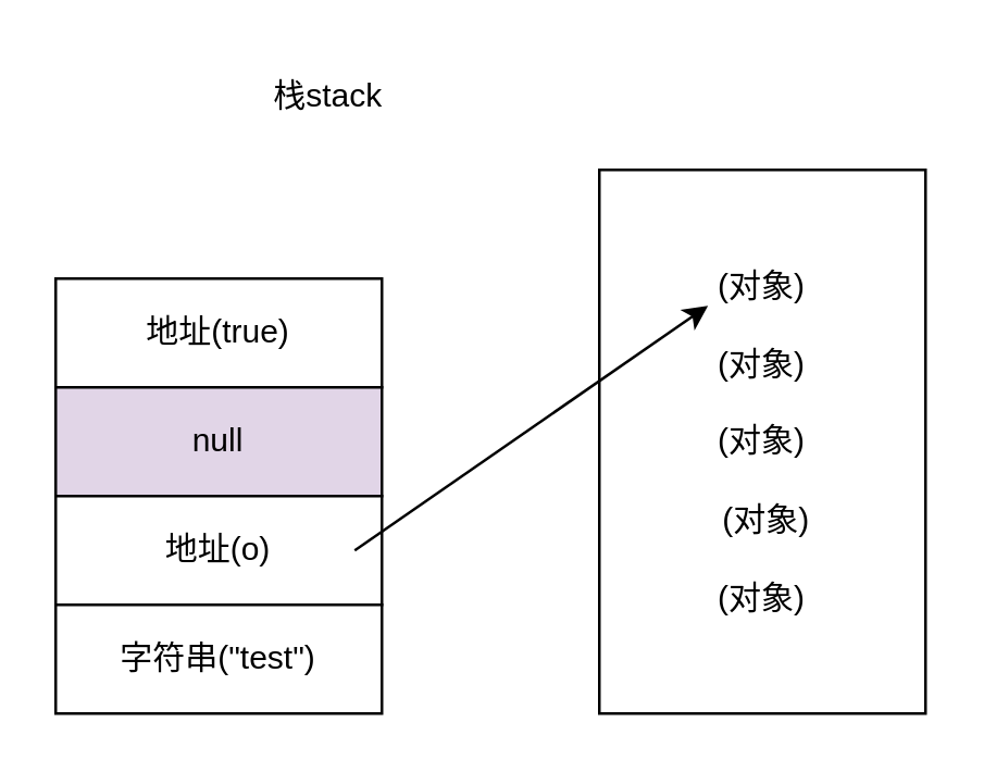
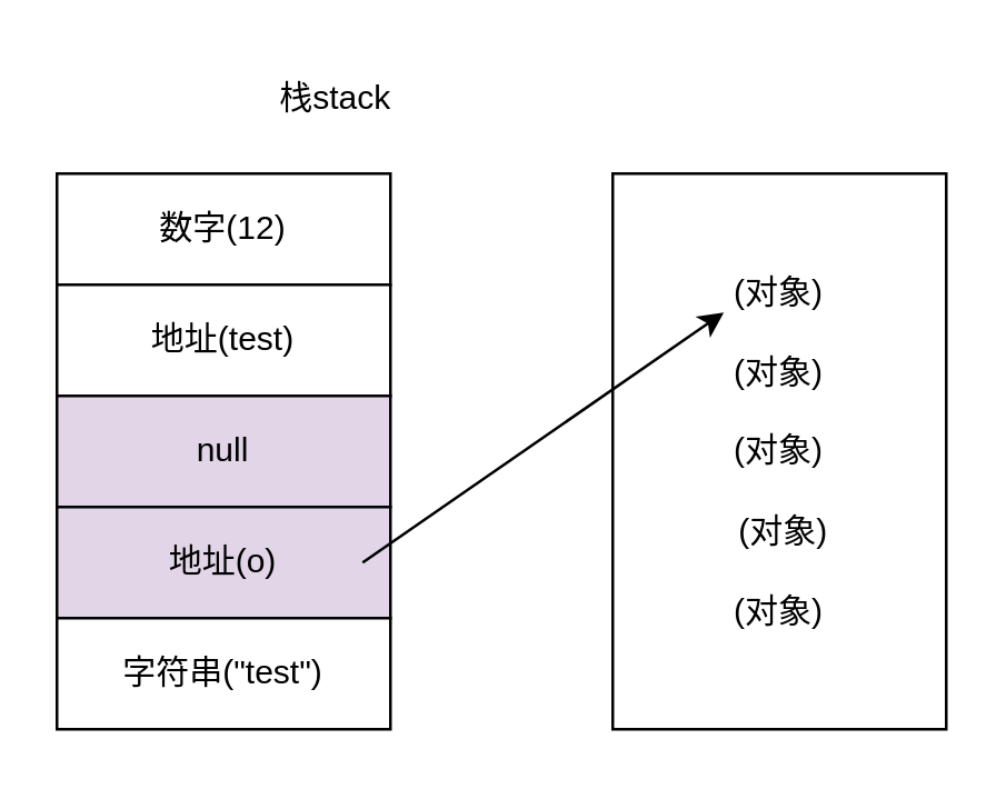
+ <mxCell id="4" value="&lt;font style=&quot;vertical-align: inherit;&quot;&gt;&lt;font style=&quot;vertical-align: inherit;&quot;&gt;&lt;font style=&quot;vertical-align: inherit;&quot;&gt;&lt;font style=&quot;vertical-align: inherit;&quot;&gt;数字(12)&lt;/font&gt;&lt;/font&gt;&lt;/font&gt;&lt;/font&gt;" style="rounded=0;whiteSpace=wrap;html=1;" vertex="1" parent="3"><mxGeometry width="120" height="40" as="geometry" /></mxCell>
- <mxCell id="5" value="&lt;font style=&quot;vertical-align: inherit;&quot;&gt;&lt;font style=&quot;vertical-align: inherit;&quot;&gt;地址(true)&lt;/font&gt;&lt;/font&gt;" style="rounded=0;whiteSpace=wrap;html=1;" vertex="1" parent="3"><mxGeometry y="40" width="120" height="40" as="geometry" /></mxCell>
+ <mxCell id="5" value="&lt;font style=&quot;vertical-align: inherit;&quot;&gt;&lt;font style=&quot;vertical-align: inherit;&quot;&gt;地址(test)&lt;/font&gt;&lt;/font&gt;" style="rounded=0;whiteSpace=wrap;html=1;" vertex="1" parent="3"><mxGeometry y="40" width="120" height="40" as="geometry" /></mxCell>
- <mxCell id="7" value="&lt;font style=&quot;vertical-align: inherit;&quot;&gt;&lt;font style=&quot;vertical-align: inherit;&quot;&gt;地址(o)&lt;/font&gt;&lt;/font&gt;" style="rounded=0;whiteSpace=wrap;html=1;" vertex="1" parent="3"><mxGeometry y="120" width="120" height="40" as="geometry" /></mxCell>
+ <mxCell id="7" value="&lt;font style=&quot;vertical-align: inherit;&quot;&gt;&lt;font style=&quot;vertical-align: inherit;&quot;&gt;地址(o)&lt;/font&gt;&lt;/font&gt;" style="rounded=0;whiteSpace=wrap;html=1;fillColor=#e1d5e7;" vertex="1" parent="3"><mxGeometry y="120" width="120" height="40" as="geometry" /></mxCell>
